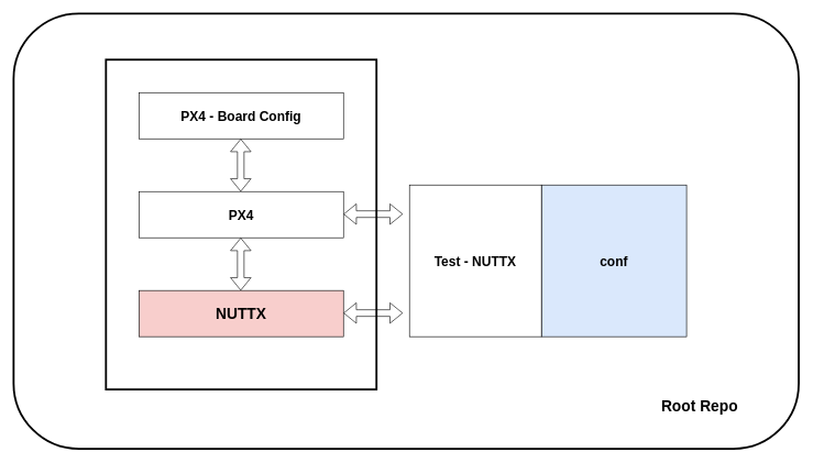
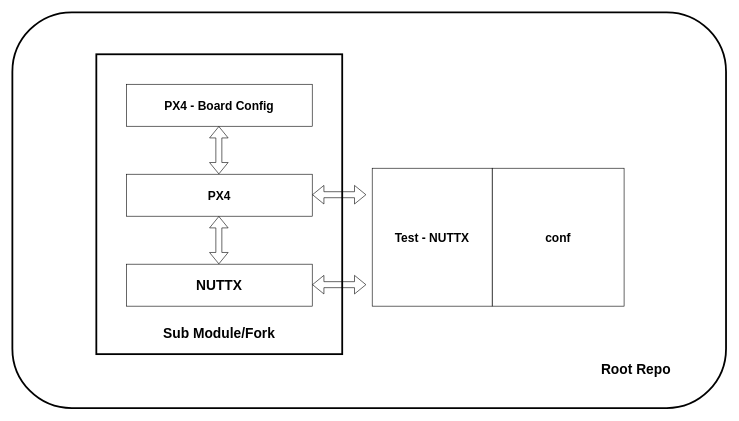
- <mxCell id="6" value="&lt;font style=&quot;font-size: 20px;&quot;&gt;&lt;b&gt;conf&lt;/b&gt;&lt;/font&gt;" style="rounded=0;whiteSpace=wrap;html=1;fillColor=#dae8fc;" parent="1" vertex="1"><mxGeometry x="820" y="280" width="220" height="230" as="geometry" /></mxCell>
+ <mxCell id="6" value="&lt;font style=&quot;font-size: 20px;&quot;&gt;&lt;b&gt;conf&lt;/b&gt;&lt;/font&gt;" style="rounded=0;whiteSpace=wrap;html=1;" parent="1" vertex="1"><mxGeometry x="820" y="280" width="220" height="230" as="geometry" /></mxCell>
- <mxCell id="4" value="&lt;font size=&quot;1&quot; style=&quot;&quot;&gt;&lt;b style=&quot;font-size: 23px;&quot;&gt;NUTTX&lt;/b&gt;&lt;/font&gt;" style="rounded=0;whiteSpace=wrap;html=1;fillColor=#f8cecc;" parent="1" vertex="1"><mxGeometry x="210" y="440" width="310" height="70" as="geometry" /></mxCell>
+ <mxCell id="4" value="&lt;font size=&quot;1&quot; style=&quot;&quot;&gt;&lt;b style=&quot;font-size: 23px;&quot;&gt;NUTTX&lt;/b&gt;&lt;/font&gt;" style="rounded=0;whiteSpace=wrap;html=1;" parent="1" vertex="1"><mxGeometry x="210" y="440" width="310" height="70" as="geometry" /></mxCell>
+ <mxCell id="13" value="&lt;font style=&quot;font-size: 23px;&quot;&gt;&lt;b&gt;Sub Module/Fork&lt;/b&gt;&lt;/font&gt;" style="text;html=1;strokeColor=none;fillColor=none;align=center;verticalAlign=middle;whiteSpace=wrap;rounded=0;" parent="1" vertex="1"><mxGeometry x="255" y="540" width="220" height="30" as="geometry" /></mxCell>
